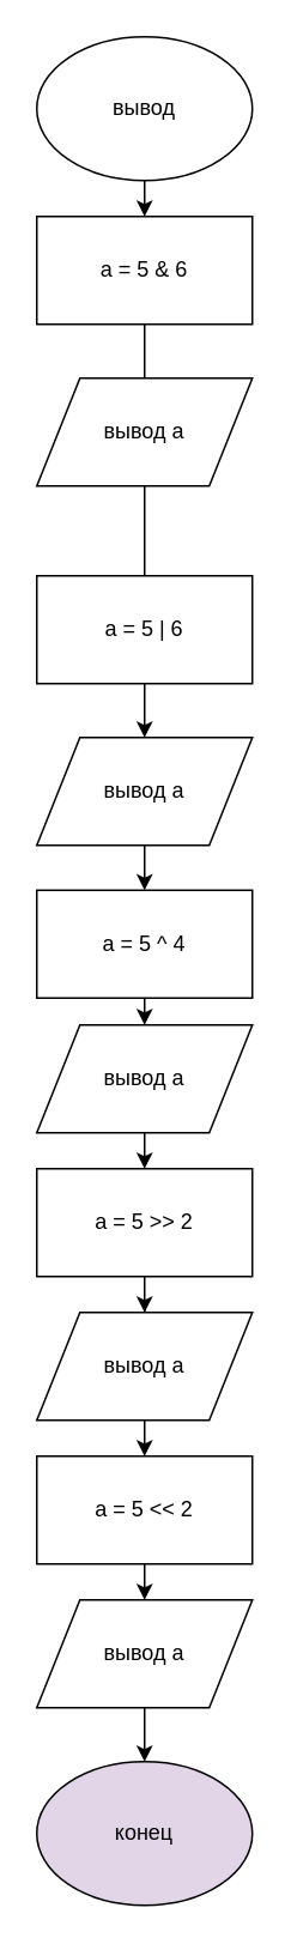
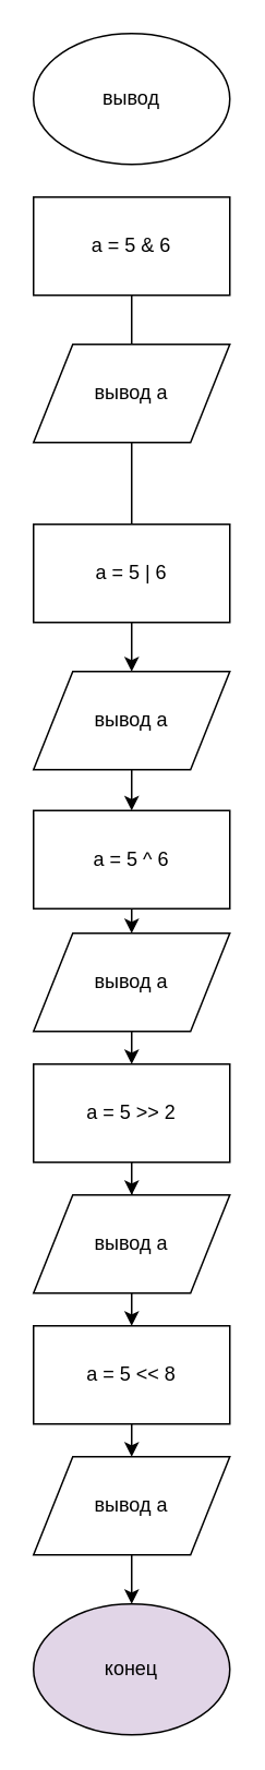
- <mxCell id="2" style="edgeStyle=orthogonalEdgeStyle;rounded=0;orthogonalLoop=1;jettySize=auto;html=1;exitX=0.5;exitY=1;exitDx=0;exitDy=0;entryX=0.5;entryY=0;entryDx=0;entryDy=0;" parent="1" source="3" target="5" edge="1"><mxGeometry relative="1" as="geometry" /></mxCell>
- <mxCell id="12" value="a = 5 ^ 4" style="rounded=0;whiteSpace=wrap;html=1;" parent="1" vertex="1"><mxGeometry x="20" y="495" width="120" height="60" as="geometry" /></mxCell>
+ <mxCell id="12" value="a = 5 ^ 6" style="rounded=0;whiteSpace=wrap;html=1;" parent="1" vertex="1"><mxGeometry x="20" y="495" width="120" height="60" as="geometry" /></mxCell>
- <mxCell id="20" value="a = 5 &amp;lt;&amp;lt; 2" style="rounded=0;whiteSpace=wrap;html=1;" parent="1" vertex="1"><mxGeometry x="20" y="810" width="120" height="60" as="geometry" /></mxCell>
+ <mxCell id="20" value="a = 5 &amp;lt;&amp;lt; 8" style="rounded=0;whiteSpace=wrap;html=1;" parent="1" vertex="1"><mxGeometry x="20" y="810" width="120" height="60" as="geometry" /></mxCell>
